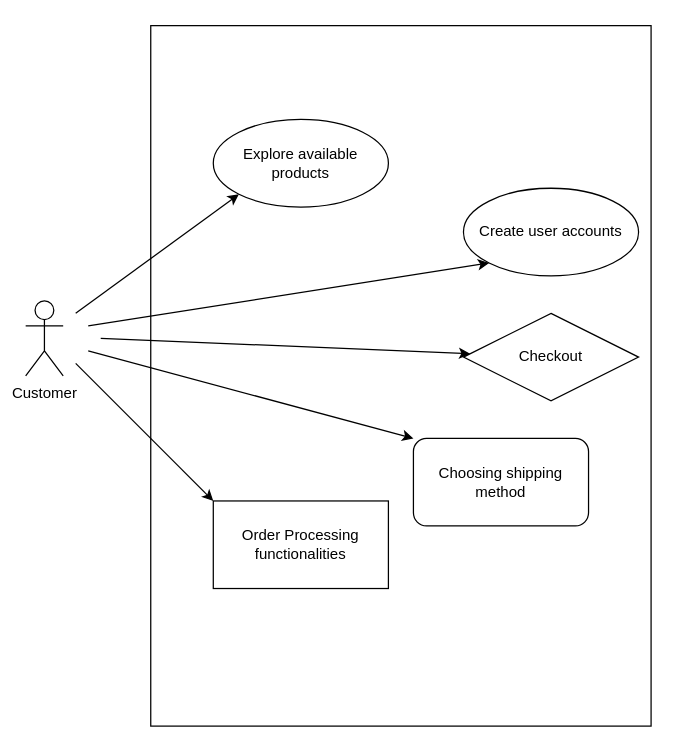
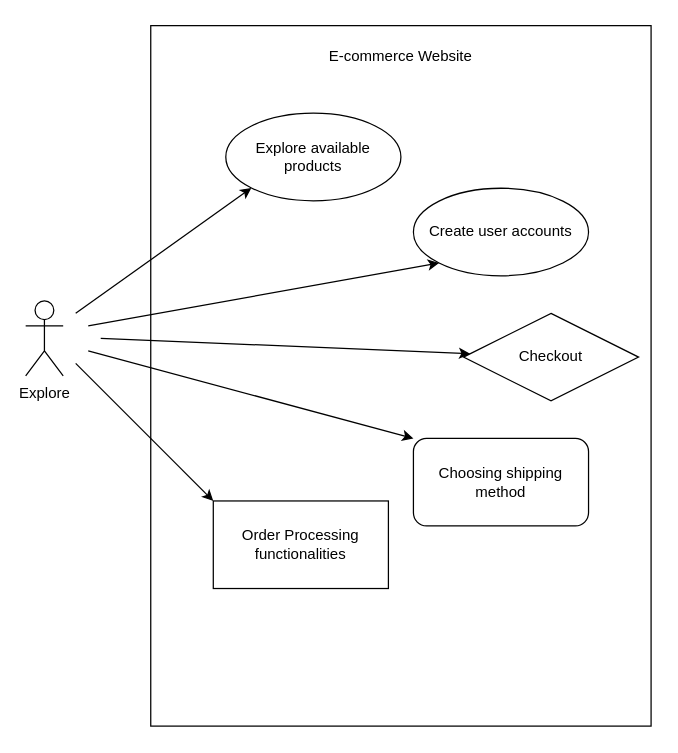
+ <mxCell id="4" value="E-commerce Website" style="text;html=1;strokeColor=none;fillColor=none;align=center;verticalAlign=middle;whiteSpace=wrap;rounded=0;" parent="1" vertex="1"><mxGeometry x="240" y="30" width="160" height="30" as="geometry" /></mxCell>
- <mxCell id="5" value="Explore available products" style="ellipse;whiteSpace=wrap;html=1;" parent="1" vertex="1"><mxGeometry x="170" y="95" width="140" height="70" as="geometry" /></mxCell>
+ <mxCell id="5" value="Explore available products" style="ellipse;whiteSpace=wrap;html=1;" parent="1" vertex="1"><mxGeometry x="180" y="90" width="140" height="70" as="geometry" /></mxCell>
- <mxCell id="6" value="Create user accounts" style="ellipse;whiteSpace=wrap;html=1;" parent="1" vertex="1"><mxGeometry x="370" y="150" width="140" height="70" as="geometry" /></mxCell>
+ <mxCell id="6" value="Create user accounts" style="ellipse;whiteSpace=wrap;html=1;" parent="1" vertex="1"><mxGeometry x="330" y="150" width="140" height="70" as="geometry" /></mxCell>
- <mxCell id="3" value="Customer" style="shape=umlActor;verticalLabelPosition=bottom;verticalAlign=top;html=1;" parent="1" vertex="1"><mxGeometry x="20" y="240" width="30" height="60" as="geometry" /></mxCell>
+ <mxCell id="3" value="Explore" style="shape=umlActor;verticalLabelPosition=bottom;verticalAlign=top;html=1;" parent="1" vertex="1"><mxGeometry x="20" y="240" width="30" height="60" as="geometry" /></mxCell>
